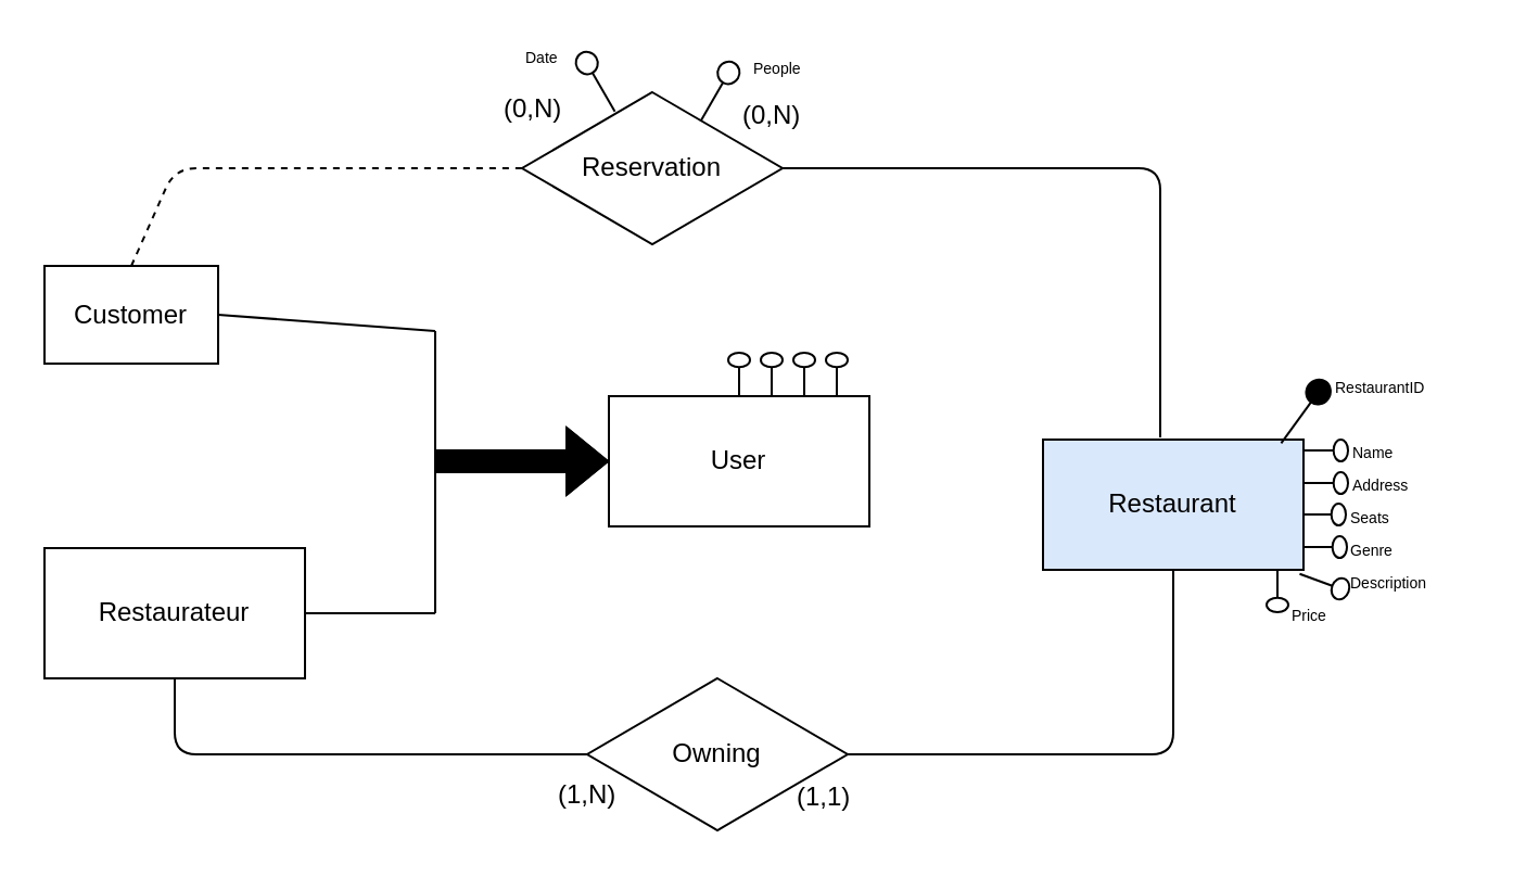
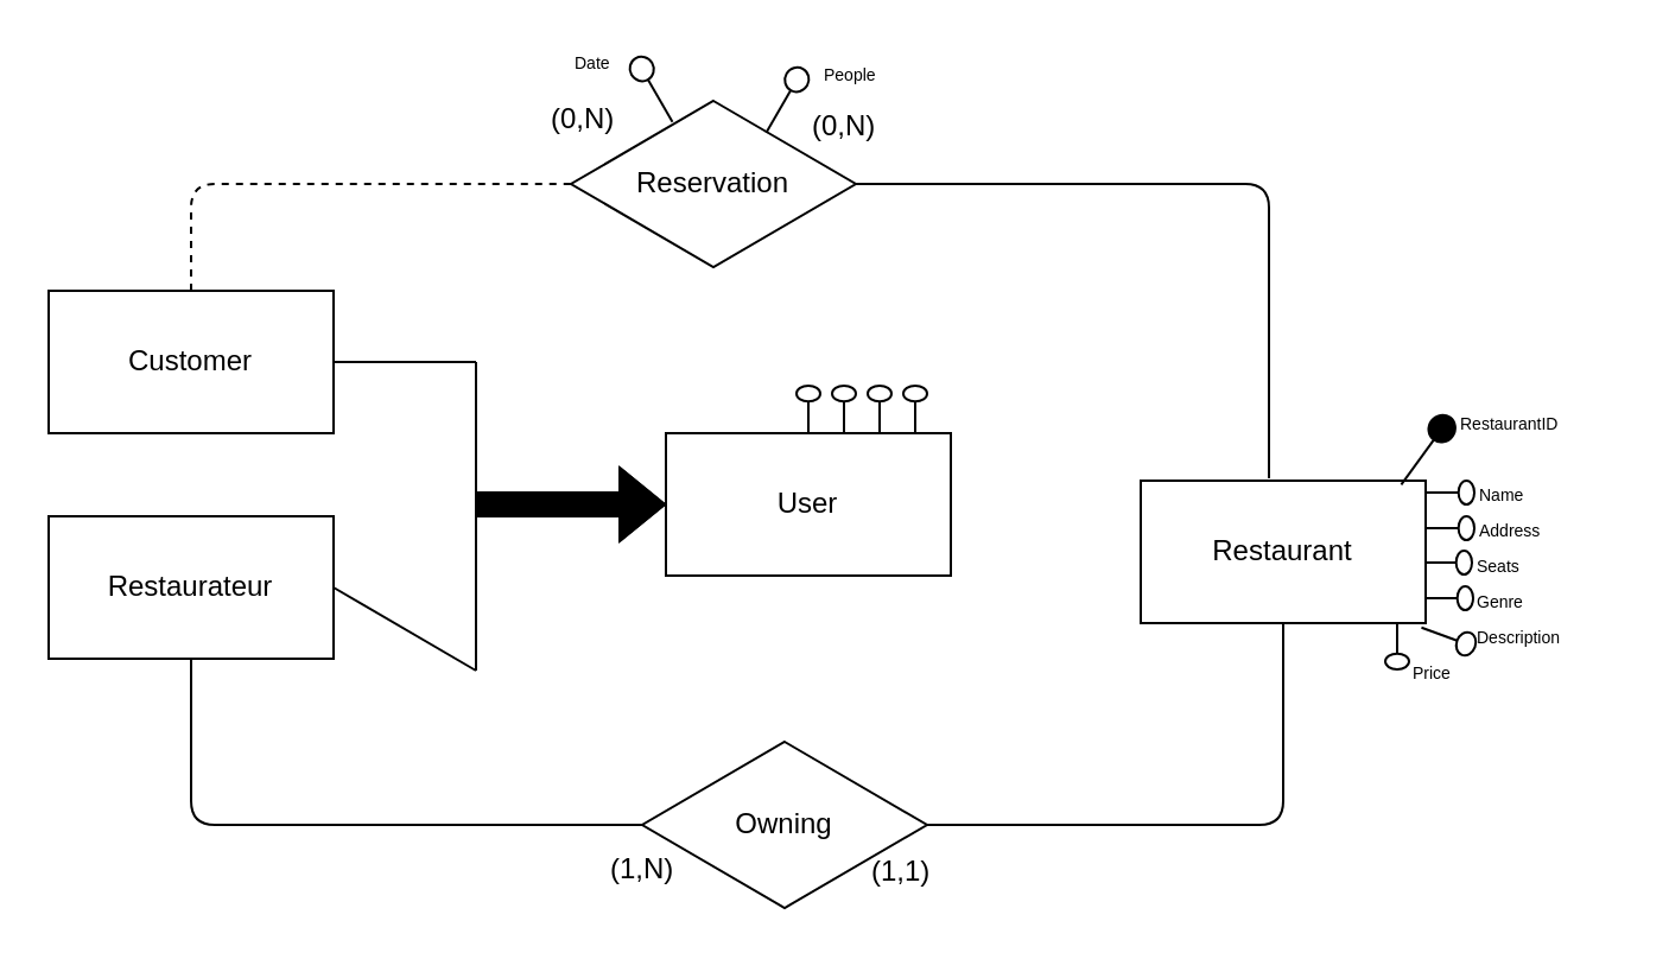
- <mxCell id="5" value="Customer" style="rounded=0;whiteSpace=wrap;html=1;" parent="1" vertex="1"><mxGeometry x="20" y="122" width="80" height="45" as="geometry" /></mxCell>
+ <mxCell id="5" value="Customer" style="rounded=0;whiteSpace=wrap;html=1;" parent="1" vertex="1"><mxGeometry x="20" y="122" width="120" height="60" as="geometry" /></mxCell>
- <mxCell id="3" value="Restaurant" style="rounded=0;whiteSpace=wrap;html=1;fillColor=#dae8fc;" parent="1" vertex="1"><mxGeometry x="480" y="202" width="120" height="60" as="geometry" /></mxCell>
+ <mxCell id="3" value="Restaurant" style="rounded=0;whiteSpace=wrap;html=1;" parent="1" vertex="1"><mxGeometry x="480" y="202" width="120" height="60" as="geometry" /></mxCell>
- <mxCell id="6" value="Restaurateur" style="rounded=0;whiteSpace=wrap;html=1;" parent="1" vertex="1"><mxGeometry x="20" y="252" width="120" height="60" as="geometry" /></mxCell>
+ <mxCell id="6" value="Restaurateur" style="rounded=0;whiteSpace=wrap;html=1;" parent="1" vertex="1"><mxGeometry x="20" y="217" width="120" height="60" as="geometry" /></mxCell>
